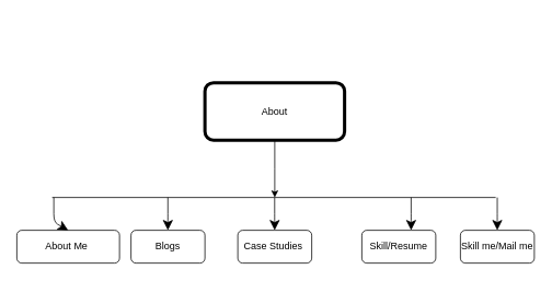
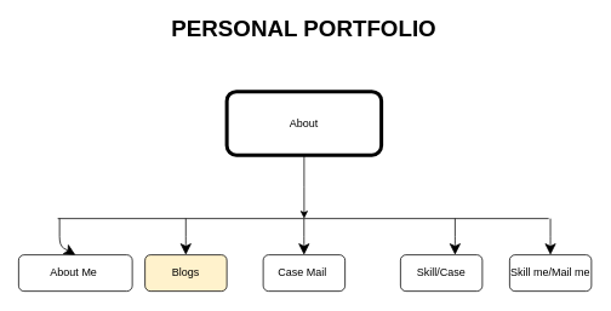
+ <mxCell id="6" value="&lt;font style=&quot;font-size: 25px&quot;&gt;&lt;b&gt;PERSONAL PORTFOLIO&lt;/b&gt;&lt;/font&gt;" style="text;html=1;strokeColor=none;fillColor=none;align=center;verticalAlign=middle;whiteSpace=wrap;rounded=0;" vertex="1" parent="1"><mxGeometry x="124" y="20" width="420" height="20" as="geometry" /></mxCell>
- <mxCell id="11" value="Blogs&lt;br&gt;" style="rounded=1;whiteSpace=wrap;html=1;" vertex="1" parent="1"><mxGeometry x="159" y="280" width="90" height="40" as="geometry" /></mxCell>
+ <mxCell id="11" value="Blogs&lt;br&gt;" style="rounded=1;whiteSpace=wrap;html=1;fillColor=#fff2cc;" vertex="1" parent="1"><mxGeometry x="159" y="280" width="90" height="40" as="geometry" /></mxCell>
- <mxCell id="8" value="Case Studies&amp;nbsp;" style="rounded=1;whiteSpace=wrap;html=1;" vertex="1" parent="1"><mxGeometry x="289" y="280" width="90" height="40" as="geometry" /></mxCell>
+ <mxCell id="8" value="Case Mail&amp;nbsp;" style="rounded=1;whiteSpace=wrap;html=1;" vertex="1" parent="1"><mxGeometry x="289" y="280" width="90" height="40" as="geometry" /></mxCell>
- <mxCell id="9" value="Skill/Resume" style="rounded=1;whiteSpace=wrap;html=1;" vertex="1" parent="1"><mxGeometry x="440" y="280" width="90" height="40" as="geometry" /></mxCell>
+ <mxCell id="9" value="Skill/Case" style="rounded=1;whiteSpace=wrap;html=1;" vertex="1" parent="1"><mxGeometry x="440" y="280" width="90" height="40" as="geometry" /></mxCell>
